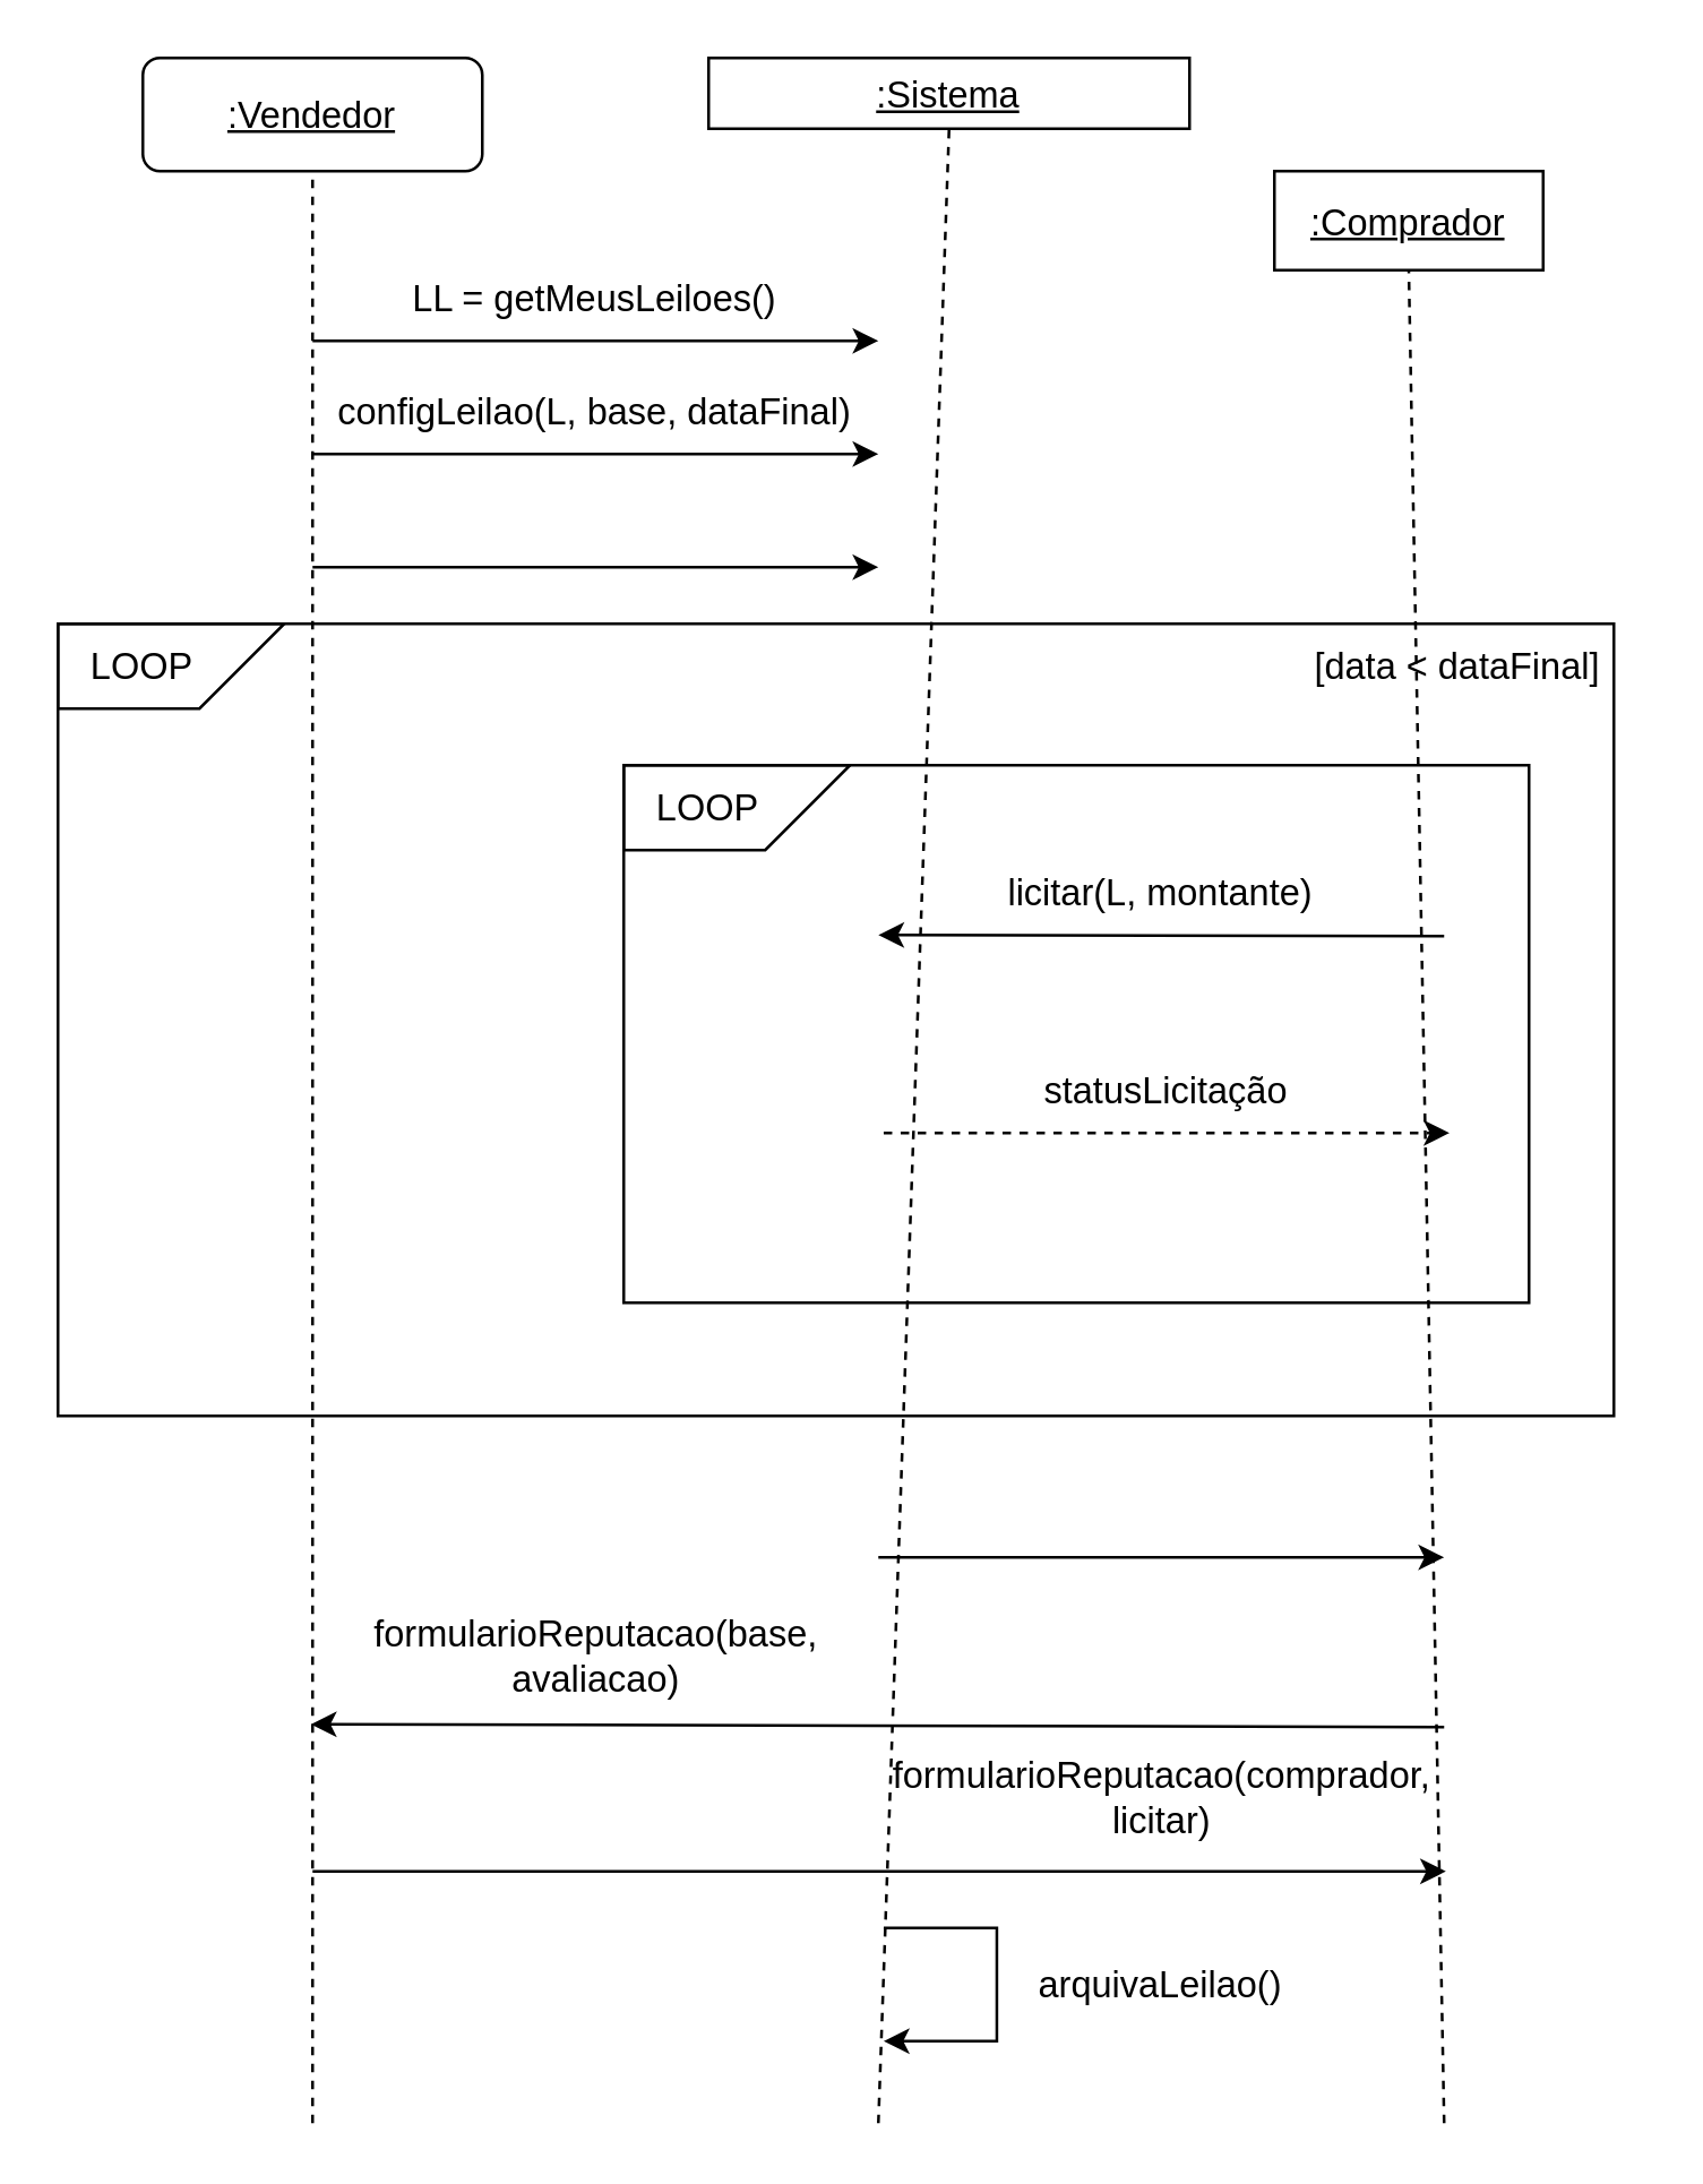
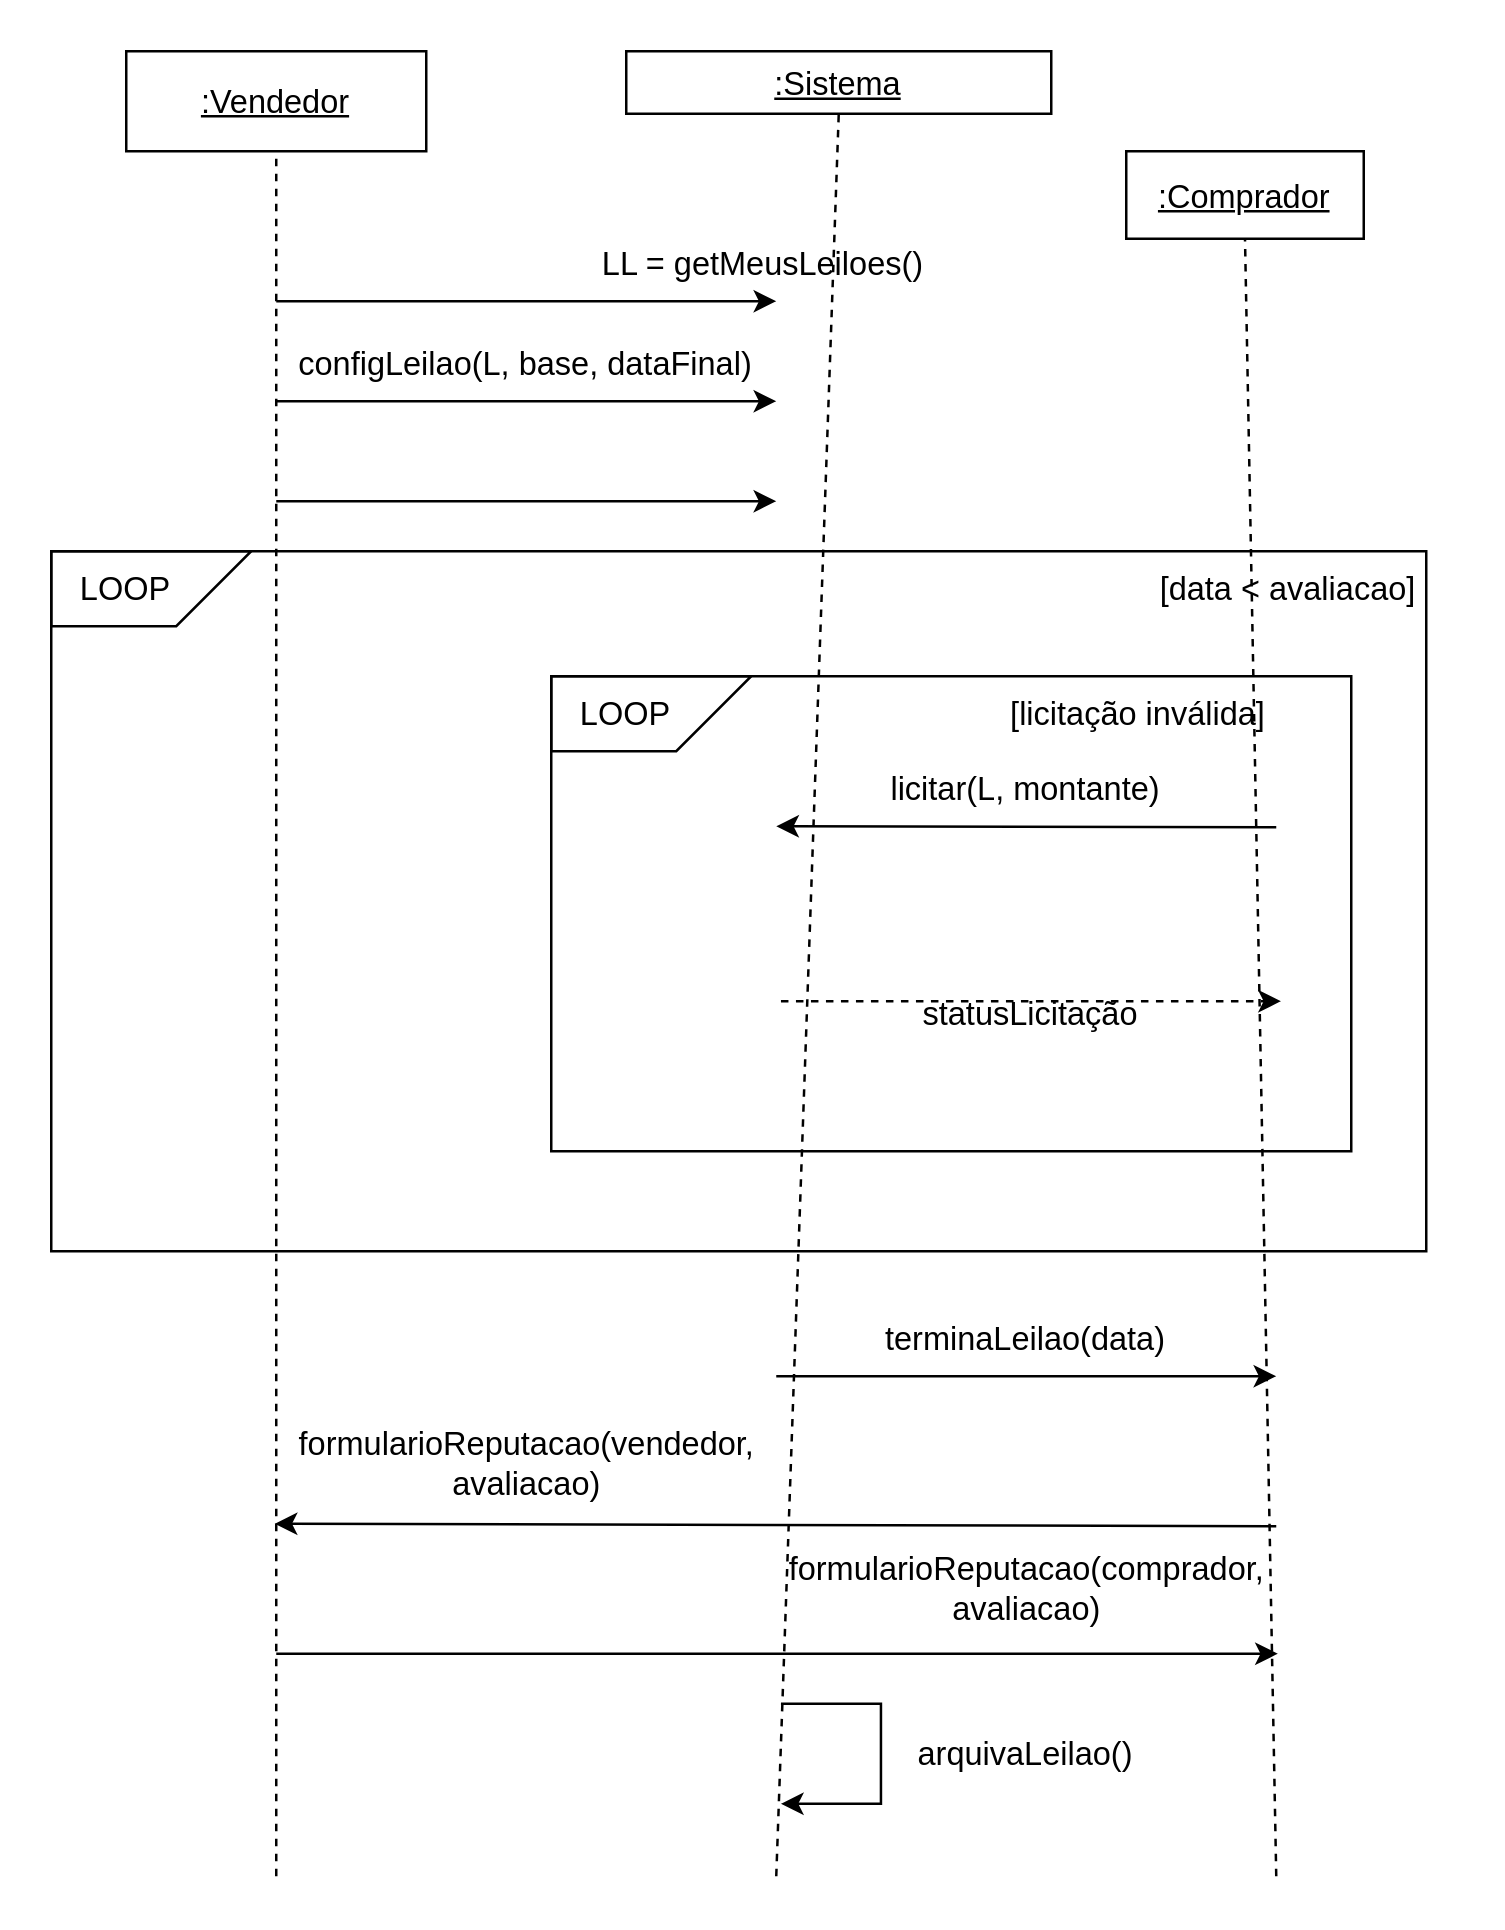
- <mxCell id="3" value="&lt;u&gt;&lt;font style=&quot;font-size: 13px;&quot;&gt;:Vendedor&lt;/font&gt;&lt;/u&gt;" style="whiteSpace=wrap;html=1;rounded=1;" parent="1" vertex="1"><mxGeometry x="50" y="20" width="120" height="40" as="geometry" /></mxCell>
+ <mxCell id="3" value="&lt;u&gt;&lt;font style=&quot;font-size: 13px;&quot;&gt;:Vendedor&lt;/font&gt;&lt;/u&gt;" style="rounded=0;whiteSpace=wrap;html=1;" parent="1" vertex="1"><mxGeometry x="50" y="20" width="120" height="40" as="geometry" /></mxCell>
- <mxCell id="11" value="&lt;font style=&quot;font-size: 13px;&quot;&gt;LL =&amp;nbsp;getMeusLeiloes()&lt;/font&gt;" style="text;html=1;strokeColor=none;fillColor=none;align=center;verticalAlign=middle;whiteSpace=wrap;rounded=0;" parent="1" vertex="1"><mxGeometry x="130" y="90" width="160" height="30" as="geometry" /></mxCell>
+ <mxCell id="11" value="&lt;font style=&quot;font-size: 13px;&quot;&gt;LL =&amp;nbsp;getMeusLeiloes()&lt;/font&gt;" style="text;html=1;strokeColor=none;fillColor=none;align=center;verticalAlign=middle;whiteSpace=wrap;rounded=0;" parent="1" vertex="1"><mxGeometry x="225" y="90" width="160" height="30" as="geometry" /></mxCell>
- <mxCell id="14" value="&lt;font style=&quot;font-size: 13px;&quot;&gt;[data &amp;lt; dataFinal]&lt;/font&gt;" style="text;html=1;strokeColor=none;fillColor=none;align=center;verticalAlign=middle;whiteSpace=wrap;rounded=0;" parent="1" vertex="1"><mxGeometry x="450" y="220" width="130" height="30" as="geometry" /></mxCell>
+ <mxCell id="14" value="&lt;font style=&quot;font-size: 13px;&quot;&gt;[data &amp;lt; avaliacao]&lt;/font&gt;" style="text;html=1;strokeColor=none;fillColor=none;align=center;verticalAlign=middle;whiteSpace=wrap;rounded=0;" parent="1" vertex="1"><mxGeometry x="450" y="220" width="130" height="30" as="geometry" /></mxCell>
+ <mxCell id="23" value="&lt;font style=&quot;font-size: 13px;&quot;&gt;[licitação inválida]&lt;/font&gt;" style="text;html=1;strokeColor=none;fillColor=none;align=center;verticalAlign=middle;whiteSpace=wrap;rounded=0;" parent="1" vertex="1"><mxGeometry x="390" y="270" width="130" height="30" as="geometry" /></mxCell>
- <mxCell id="22" value="&lt;font style=&quot;font-size: 13px;&quot;&gt;statusLicitação&lt;/font&gt;" style="text;html=1;strokeColor=none;fillColor=none;align=center;verticalAlign=middle;whiteSpace=wrap;rounded=0;" parent="1" vertex="1"><mxGeometry x="331.88" y="370" width="160" height="30" as="geometry" /></mxCell>
+ <mxCell id="22" value="&lt;font style=&quot;font-size: 13px;&quot;&gt;statusLicitação&lt;/font&gt;" style="text;html=1;strokeColor=none;fillColor=none;align=center;verticalAlign=middle;whiteSpace=wrap;rounded=0;" parent="1" vertex="1"><mxGeometry x="331.88" y="390" width="160" height="30" as="geometry" /></mxCell>
+ <mxCell id="26" value="&lt;span style=&quot;font-size: 13px;&quot;&gt;terminaLeilao(data)&lt;/span&gt;" style="text;html=1;strokeColor=none;fillColor=none;align=center;verticalAlign=middle;whiteSpace=wrap;rounded=0;" parent="1" vertex="1"><mxGeometry x="330" y="520" width="160" height="30" as="geometry" /></mxCell>
- <mxCell id="28" value="&lt;span style=&quot;font-size: 13px;&quot;&gt;formularioReputacao(base, avaliacao)&lt;/span&gt;" style="text;html=1;strokeColor=none;fillColor=none;align=center;verticalAlign=middle;whiteSpace=wrap;rounded=0;" parent="1" vertex="1"><mxGeometry x="109.38" y="560" width="202.5" height="50" as="geometry" /></mxCell>
+ <mxCell id="28" value="&lt;span style=&quot;font-size: 13px;&quot;&gt;formularioReputacao(vendedor, avaliacao)&lt;/span&gt;" style="text;html=1;strokeColor=none;fillColor=none;align=center;verticalAlign=middle;whiteSpace=wrap;rounded=0;" parent="1" vertex="1"><mxGeometry x="109.38" y="560" width="202.5" height="50" as="geometry" /></mxCell>
- <mxCell id="34" value="&lt;span style=&quot;font-size: 13px;&quot;&gt;formularioReputacao(comprador, licitar)&lt;/span&gt;" style="text;html=1;strokeColor=none;fillColor=none;align=center;verticalAlign=middle;whiteSpace=wrap;rounded=0;" parent="1" vertex="1"><mxGeometry x="308.75" y="610" width="202.5" height="50" as="geometry" /></mxCell>
+ <mxCell id="34" value="&lt;span style=&quot;font-size: 13px;&quot;&gt;formularioReputacao(comprador, avaliacao)&lt;/span&gt;" style="text;html=1;strokeColor=none;fillColor=none;align=center;verticalAlign=middle;whiteSpace=wrap;rounded=0;" parent="1" vertex="1"><mxGeometry x="308.75" y="610" width="202.5" height="50" as="geometry" /></mxCell>
